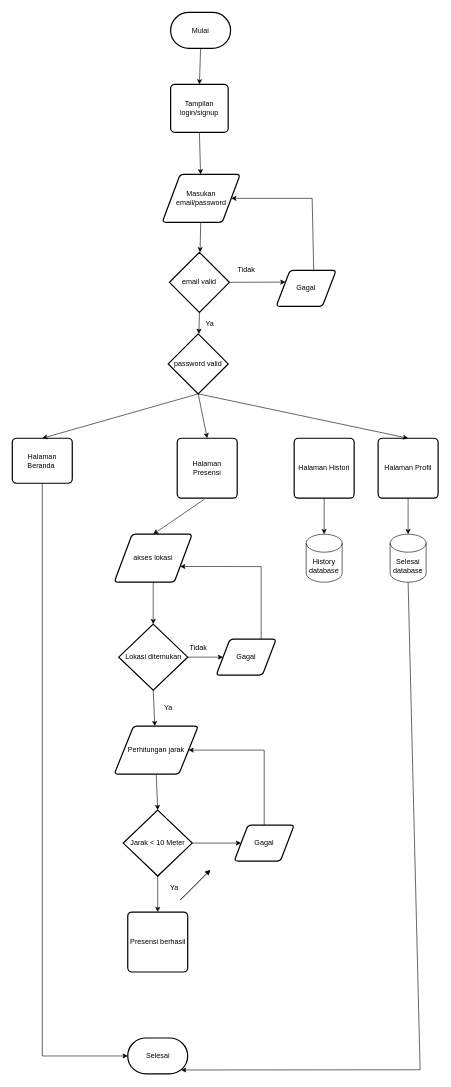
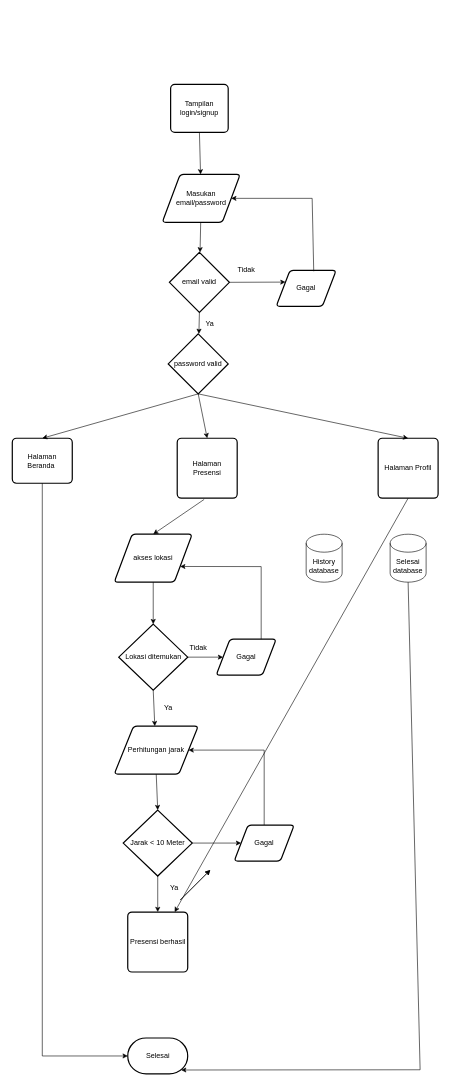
- <mxCell id="3" value="Mulai" style="strokeWidth=2;html=1;shape=mxgraph.flowchart.terminator;whiteSpace=wrap;" vertex="1" parent="1"><mxGeometry x="284" y="20" width="100" height="60" as="geometry" /></mxCell>
- <mxCell id="2" style="edgeStyle=none;rounded=0;orthogonalLoop=1;jettySize=auto;html=1;exitX=0.5;exitY=1;exitDx=0;exitDy=0;exitPerimeter=0;entryX=0.5;entryY=0;entryDx=0;entryDy=0;" edge="1" parent="1" source="3" target="4"><mxGeometry relative="1" as="geometry" /></mxCell>
- <mxCell id="19" value="Halaman Histori" style="rounded=1;whiteSpace=wrap;html=1;absoluteArcSize=1;arcSize=14;strokeWidth=2;" vertex="1" parent="1"><mxGeometry x="490" y="730" width="100" height="100" as="geometry" /></mxCell>
- <mxCell id="26" value="" style="endArrow=classic;html=1;rounded=0;entryX=0.5;entryY=0;entryDx=0;entryDy=0;entryPerimeter=0;exitX=0.5;exitY=1;exitDx=0;exitDy=0;" edge="1" parent="1" source="19" target="25"><mxGeometry width="50" height="50" relative="1" as="geometry"><mxPoint x="270" y="880" as="sourcePoint" /><mxPoint x="320" y="830" as="targetPoint" /></mxGeometry></mxCell>
- <mxCell id="24" value="" style="endArrow=classic;html=1;rounded=0;exitX=0.5;exitY=1;exitDx=0;exitDy=0;" edge="1" parent="1" source="20" target="23"><mxGeometry width="50" height="50" relative="1" as="geometry"><mxPoint x="310" y="690" as="sourcePoint" /><mxPoint x="360" y="640" as="targetPoint" /></mxGeometry></mxCell>
+ <mxCell id="24" value="" style="endArrow=classic;html=1;rounded=0;exitX=0.5;exitY=1;exitDx=0;exitDy=0;" edge="1" parent="1" source="20" target="40"><mxGeometry width="50" height="50" relative="1" as="geometry"><mxPoint x="310" y="690" as="sourcePoint" /><mxPoint x="360" y="640" as="targetPoint" /></mxGeometry></mxCell>
